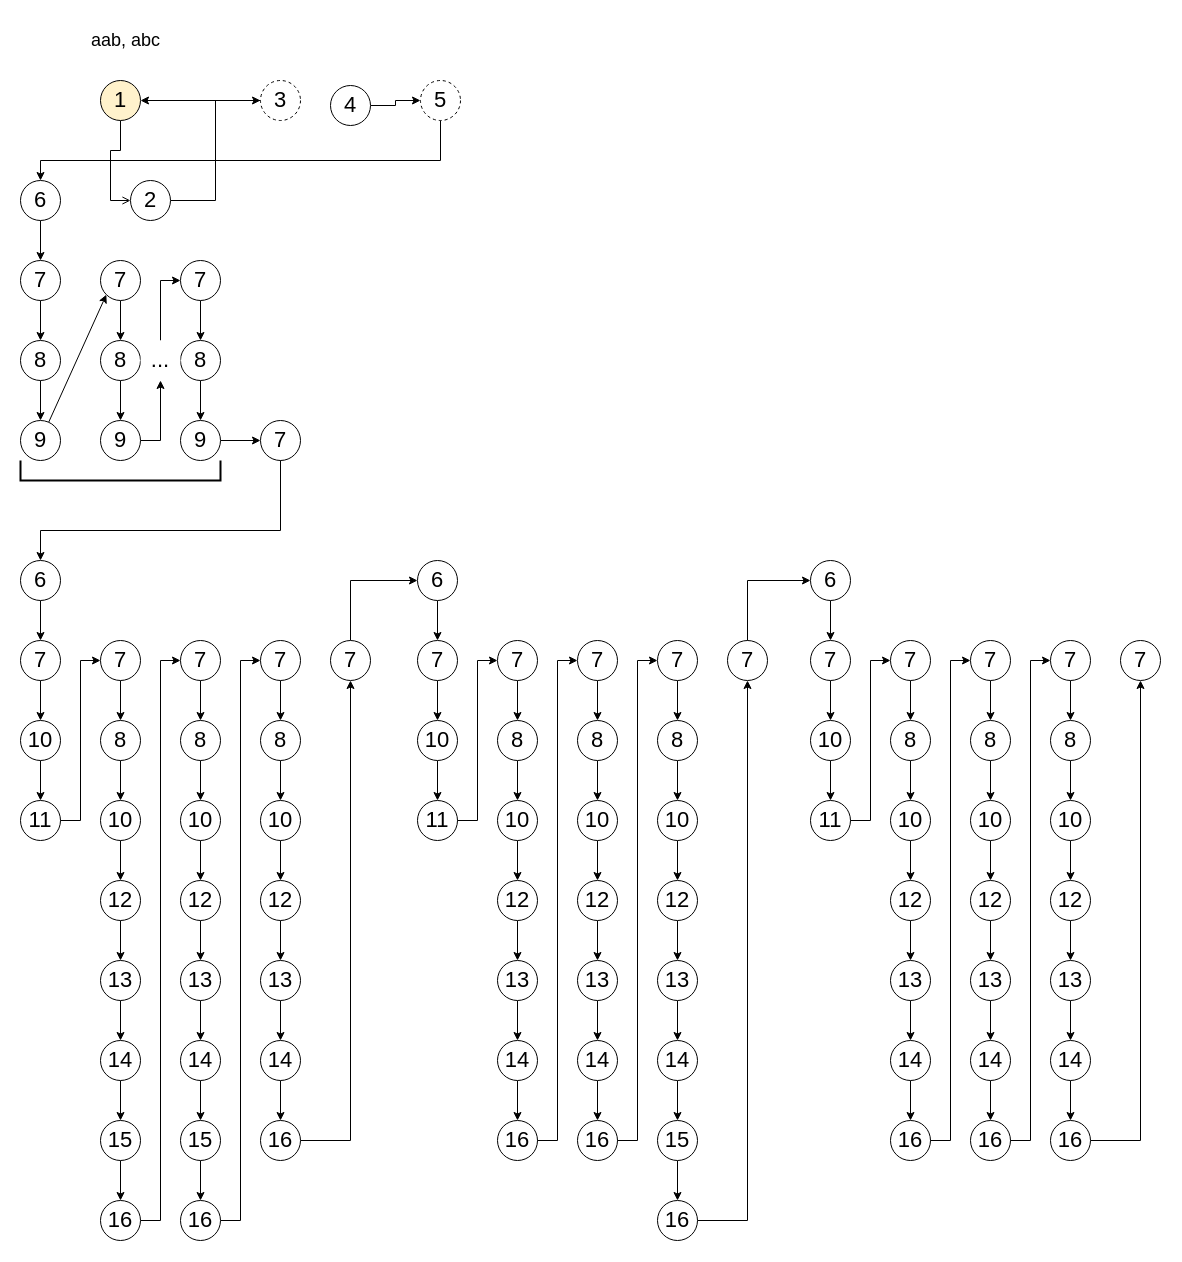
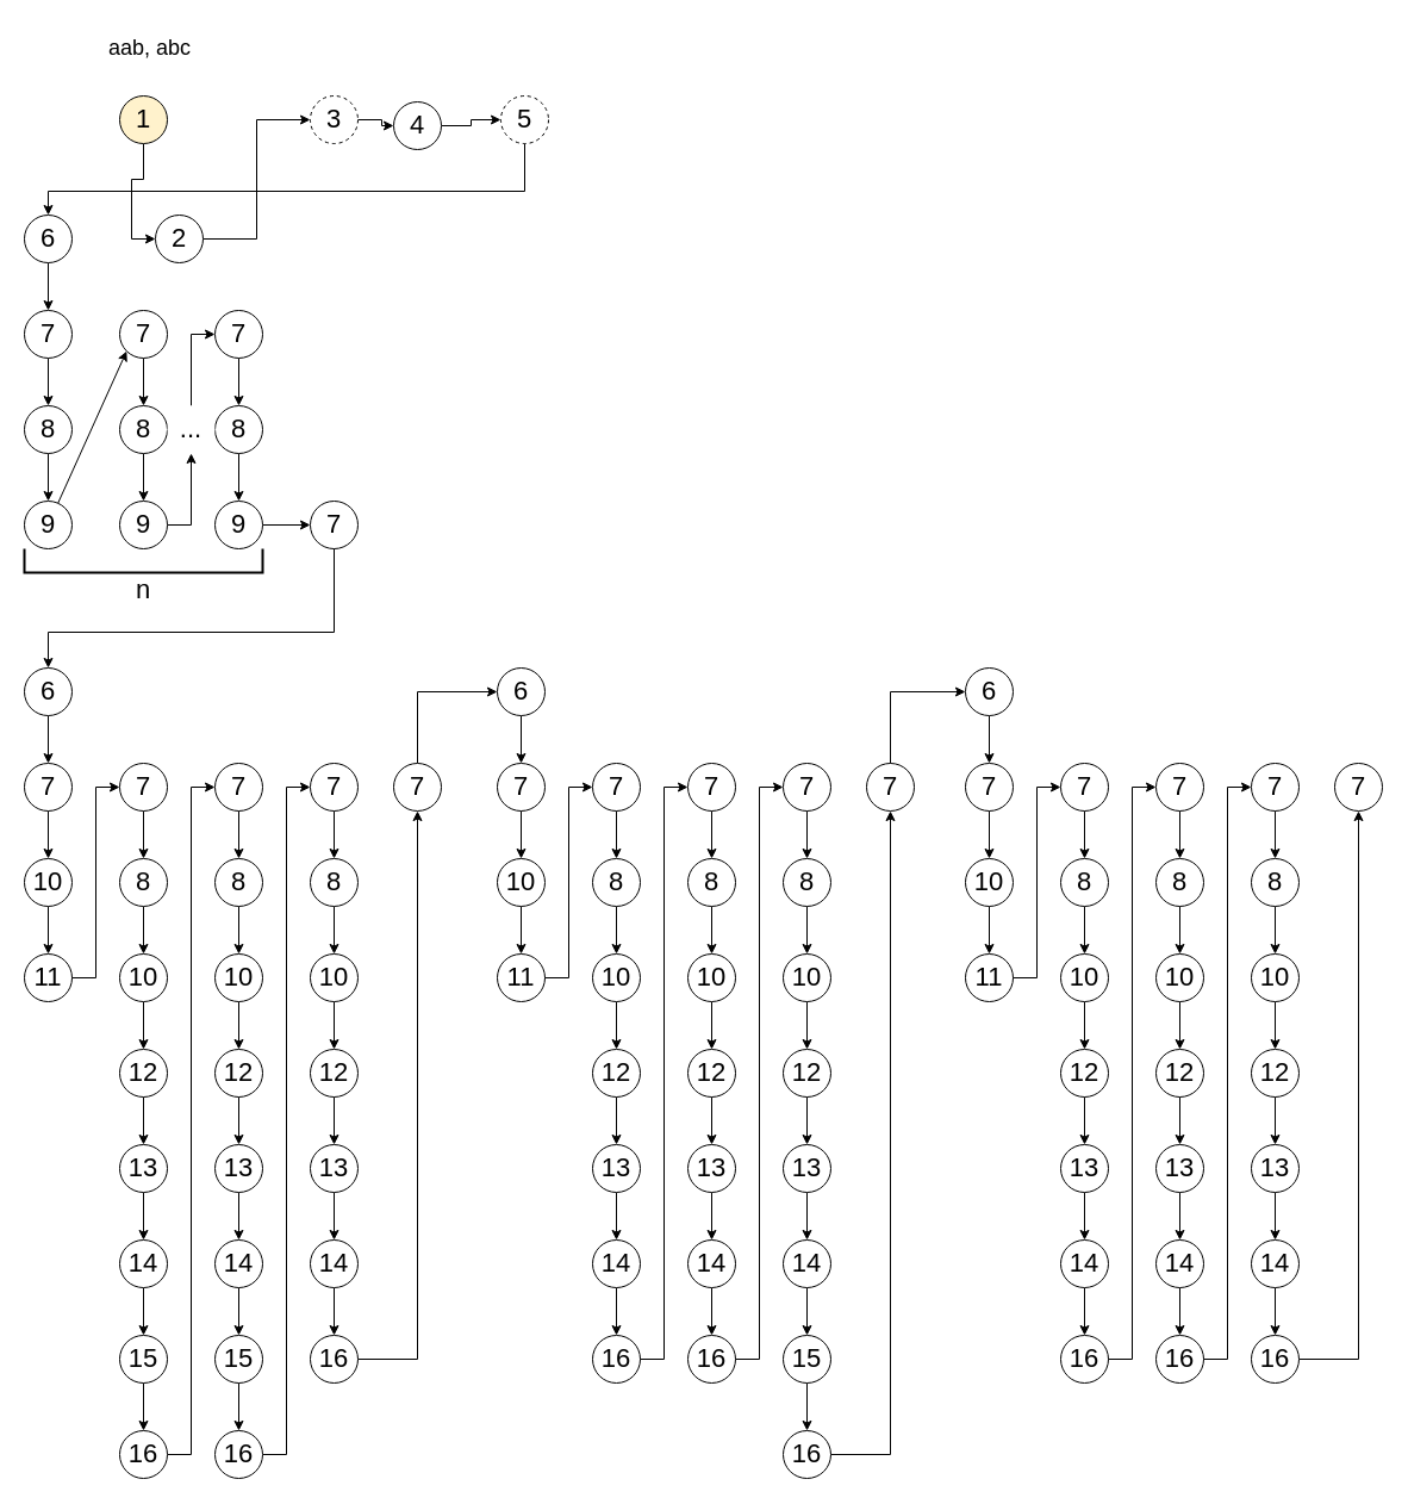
- <mxCell id="6" style="edgeStyle=orthogonalEdgeStyle;rounded=0;orthogonalLoop=1;jettySize=auto;html=1;" parent="1" source="7" target="3" edge="1"><mxGeometry relative="1" as="geometry" /></mxCell>
+ <mxCell id="6" style="edgeStyle=orthogonalEdgeStyle;rounded=0;orthogonalLoop=1;jettySize=auto;html=1;entryX=0;entryY=0.5;entryDx=0;entryDy=0;" parent="1" source="7" target="9" edge="1"><mxGeometry relative="1" as="geometry" /></mxCell>
- <mxCell id="2" style="edgeStyle=orthogonalEdgeStyle;rounded=0;orthogonalLoop=1;jettySize=auto;html=1;entryX=0;entryY=0.5;entryDx=0;entryDy=0;endArrow=open;" parent="1" source="3" target="5" edge="1"><mxGeometry relative="1" as="geometry" /></mxCell>
+ <mxCell id="2" style="edgeStyle=orthogonalEdgeStyle;rounded=0;orthogonalLoop=1;jettySize=auto;html=1;entryX=0;entryY=0.5;entryDx=0;entryDy=0;" parent="1" source="3" target="5" edge="1"><mxGeometry relative="1" as="geometry" /></mxCell>
+ <mxCell id="57" value="n" style="text;html=1;strokeColor=none;fillColor=none;align=center;verticalAlign=middle;whiteSpace=wrap;rounded=0;fontSize=22;" parent="1" vertex="1"><mxGeometry x="90" y="480" width="60" height="30" as="geometry" /></mxCell>
